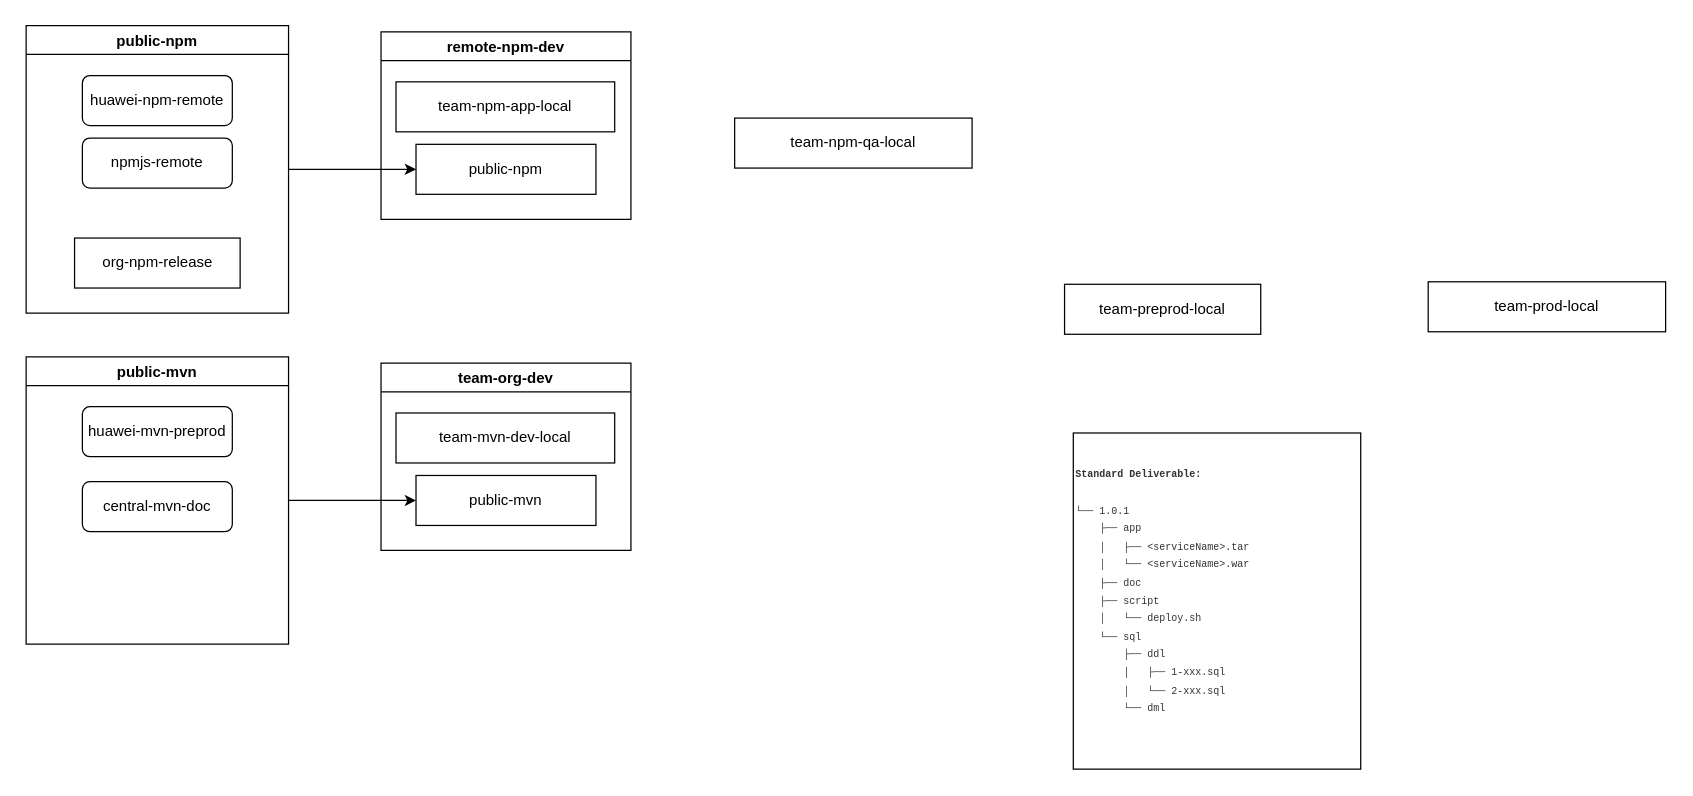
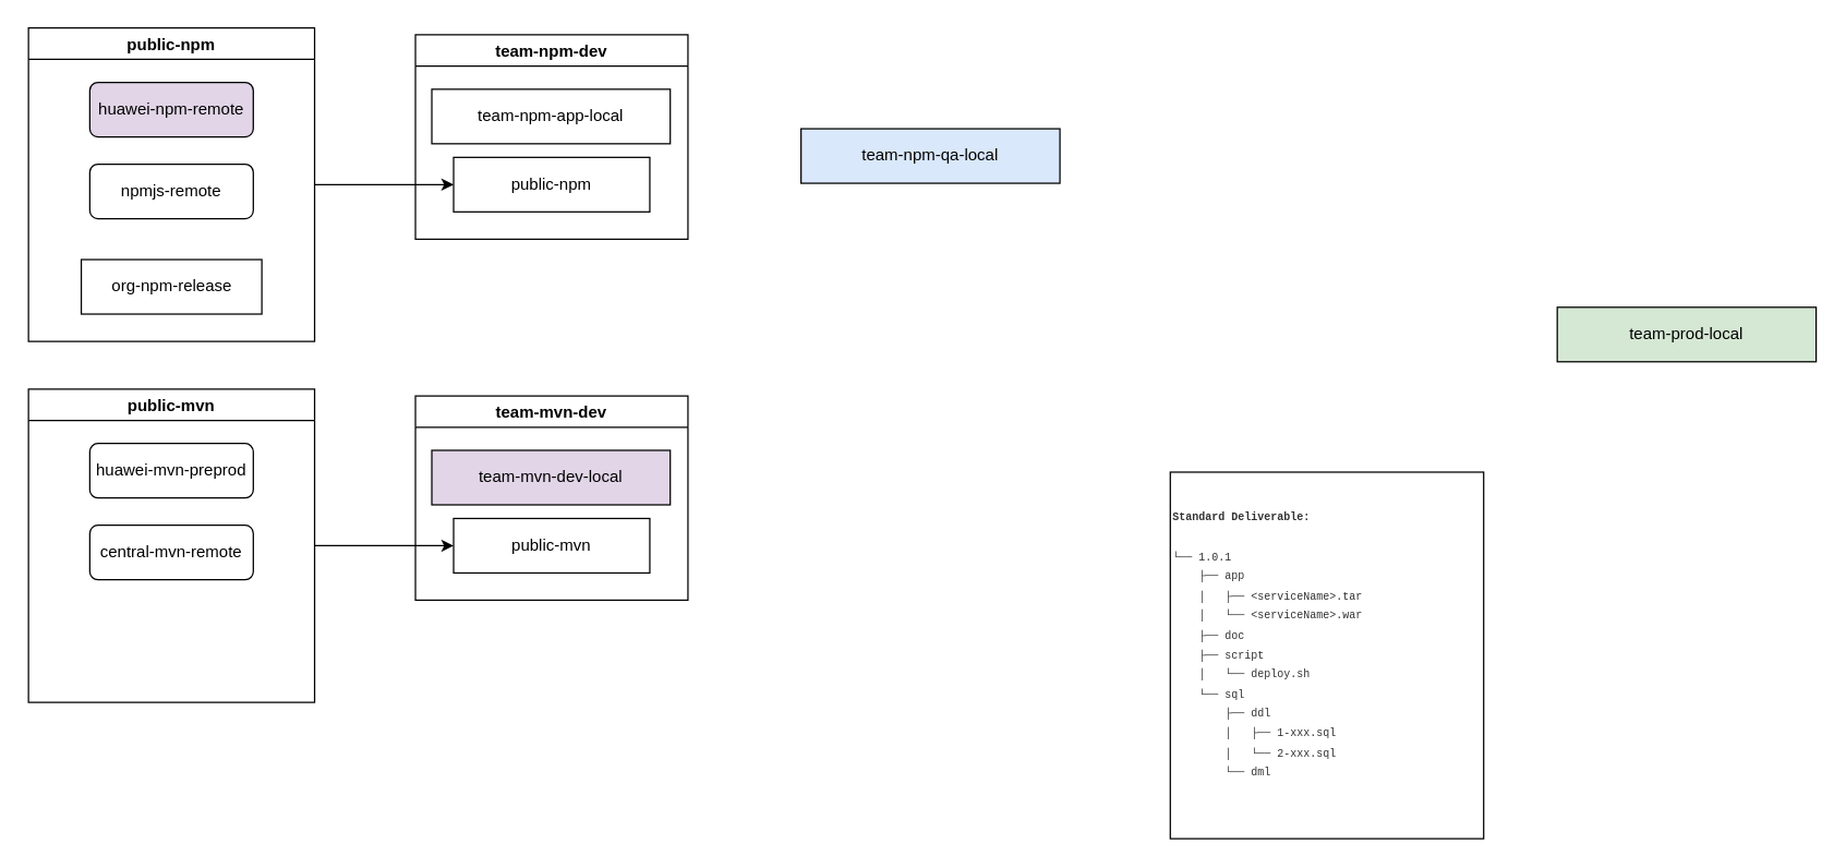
- <mxCell id="2" value="remote-npm-dev" style="swimlane;" parent="1" vertex="1"><mxGeometry x="304" y="25" width="200" height="150" as="geometry"><mxRectangle x="314" y="20" width="140" height="30" as="alternateBounds" /></mxGeometry></mxCell>
+ <mxCell id="2" value="team-npm-dev" style="swimlane;" parent="1" vertex="1"><mxGeometry x="304" y="25" width="200" height="150" as="geometry"><mxRectangle x="314" y="20" width="140" height="30" as="alternateBounds" /></mxGeometry></mxCell>
- <mxCell id="7" value="huawei-npm-remote" style="rounded=1;whiteSpace=wrap;html=1;" parent="6" vertex="1"><mxGeometry x="45" y="40" width="120" height="40" as="geometry" /></mxCell>
+ <mxCell id="7" value="huawei-npm-remote" style="rounded=1;whiteSpace=wrap;html=1;fillColor=#e1d5e7;" parent="6" vertex="1"><mxGeometry x="45" y="40" width="120" height="40" as="geometry" /></mxCell>
- <mxCell id="19" value="team-npm-qa-local" style="whiteSpace=wrap;html=1;" vertex="1" parent="1"><mxGeometry x="587" y="94" width="190" height="40" as="geometry" /></mxCell>
+ <mxCell id="19" value="team-npm-qa-local" style="whiteSpace=wrap;html=1;fillColor=#dae8fc;" vertex="1" parent="1"><mxGeometry x="587" y="94" width="190" height="40" as="geometry" /></mxCell>
- <mxCell id="8" value="npmjs-remote" style="rounded=1;whiteSpace=wrap;html=1;" parent="6" vertex="1"><mxGeometry x="45" y="90" width="120" height="40" as="geometry" /></mxCell>
+ <mxCell id="8" value="npmjs-remote" style="rounded=1;whiteSpace=wrap;html=1;" parent="6" vertex="1"><mxGeometry x="45" y="100" width="120" height="40" as="geometry" /></mxCell>
- <mxCell id="18" value="team-prod-local" style="whiteSpace=wrap;html=1;" vertex="1" parent="1"><mxGeometry x="1142" y="225" width="190" height="40" as="geometry" /></mxCell>
+ <mxCell id="18" value="team-prod-local" style="whiteSpace=wrap;html=1;fillColor=#d5e8d4;" vertex="1" parent="1"><mxGeometry x="1142" y="225" width="190" height="40" as="geometry" /></mxCell>
- <mxCell id="17" value="team-preprod-local" style="whiteSpace=wrap;html=1;" vertex="1" parent="1"><mxGeometry x="851" y="227" width="157" height="40" as="geometry" /></mxCell>
- <mxCell id="10" value="team-org-dev" style="swimlane;startSize=23;" vertex="1" parent="1"><mxGeometry x="304" y="290" width="200" height="150" as="geometry"><mxRectangle x="314" y="20" width="140" height="30" as="alternateBounds" /></mxGeometry></mxCell>
+ <mxCell id="10" value="team-mvn-dev" style="swimlane;startSize=23;" vertex="1" parent="1"><mxGeometry x="304" y="290" width="200" height="150" as="geometry"><mxRectangle x="314" y="20" width="140" height="30" as="alternateBounds" /></mxGeometry></mxCell>
- <mxCell id="11" value="team-mvn-dev-local" style="whiteSpace=wrap;html=1;" vertex="1" parent="10"><mxGeometry x="12" y="40" width="175" height="40" as="geometry" /></mxCell>
+ <mxCell id="11" value="team-mvn-dev-local" style="whiteSpace=wrap;html=1;fillColor=#e1d5e7;" vertex="1" parent="10"><mxGeometry x="12" y="40" width="175" height="40" as="geometry" /></mxCell>
- <mxCell id="16" value="central-mvn-doc" style="rounded=1;whiteSpace=wrap;html=1;" vertex="1" parent="14"><mxGeometry x="45" y="100" width="120" height="40" as="geometry" /></mxCell>
+ <mxCell id="16" value="central-mvn-remote" style="rounded=1;whiteSpace=wrap;html=1;" vertex="1" parent="14"><mxGeometry x="45" y="100" width="120" height="40" as="geometry" /></mxCell>
